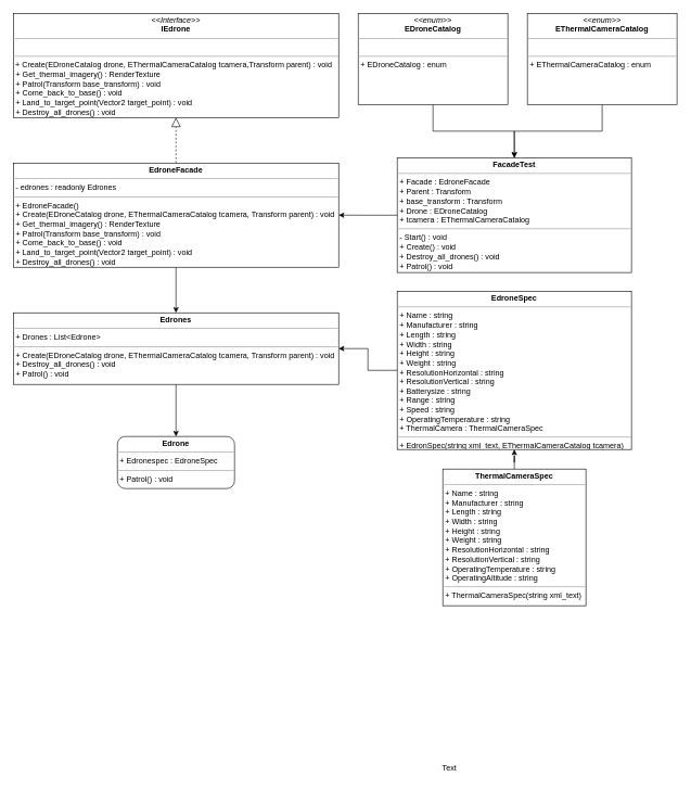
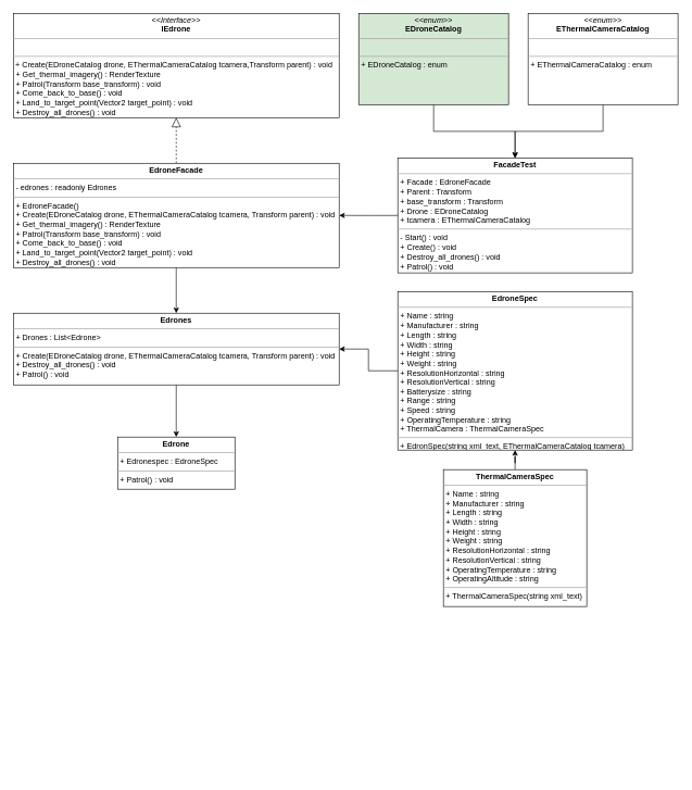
- <mxCell id="12" value="&lt;p style=&quot;margin: 0px ; margin-top: 4px ; text-align: center&quot;&gt;&lt;i&gt;&amp;lt;&amp;lt;enum&amp;gt;&amp;gt;&lt;/i&gt;&lt;br&gt;&lt;b&gt;EDroneCatalog&lt;/b&gt;&lt;br&gt;&lt;/p&gt;&lt;hr size=&quot;1&quot;&gt;&lt;p style=&quot;margin: 0px ; margin-left: 4px&quot;&gt;&lt;br&gt;&lt;/p&gt;&lt;hr size=&quot;1&quot;&gt;&lt;p style=&quot;margin: 0px ; margin-left: 4px&quot;&gt;+ EDroneCatalog : enum&lt;/p&gt;&lt;p style=&quot;margin: 0px ; margin-left: 4px&quot;&gt;&lt;br&gt;&lt;/p&gt;&lt;p style=&quot;margin: 0px ; margin-left: 4px&quot;&gt;&lt;br&gt;&lt;/p&gt;&lt;p style=&quot;margin: 0px ; margin-left: 4px&quot;&gt;&lt;br&gt;&lt;/p&gt;&lt;p style=&quot;margin: 0px ; margin-left: 4px&quot;&gt;&lt;br&gt;&lt;/p&gt;&lt;p style=&quot;margin: 0px ; margin-left: 4px&quot;&gt;&lt;br&gt;&lt;/p&gt;" style="verticalAlign=top;align=left;overflow=fill;fontSize=12;fontFamily=Helvetica;html=1;" vertex="1" parent="1"><mxGeometry x="550" width="230" height="140" as="geometry" y="20" /></mxCell>
+ <mxCell id="12" value="&lt;p style=&quot;margin: 0px ; margin-top: 4px ; text-align: center&quot;&gt;&lt;i&gt;&amp;lt;&amp;lt;enum&amp;gt;&amp;gt;&lt;/i&gt;&lt;br&gt;&lt;b&gt;EDroneCatalog&lt;/b&gt;&lt;br&gt;&lt;/p&gt;&lt;hr size=&quot;1&quot;&gt;&lt;p style=&quot;margin: 0px ; margin-left: 4px&quot;&gt;&lt;br&gt;&lt;/p&gt;&lt;hr size=&quot;1&quot;&gt;&lt;p style=&quot;margin: 0px ; margin-left: 4px&quot;&gt;+ EDroneCatalog : enum&lt;/p&gt;&lt;p style=&quot;margin: 0px ; margin-left: 4px&quot;&gt;&lt;br&gt;&lt;/p&gt;&lt;p style=&quot;margin: 0px ; margin-left: 4px&quot;&gt;&lt;br&gt;&lt;/p&gt;&lt;p style=&quot;margin: 0px ; margin-left: 4px&quot;&gt;&lt;br&gt;&lt;/p&gt;&lt;p style=&quot;margin: 0px ; margin-left: 4px&quot;&gt;&lt;br&gt;&lt;/p&gt;&lt;p style=&quot;margin: 0px ; margin-left: 4px&quot;&gt;&lt;br&gt;&lt;/p&gt;" style="verticalAlign=top;align=left;overflow=fill;fontSize=12;fontFamily=Helvetica;html=1;fillColor=#d5e8d4;" vertex="1" parent="1"><mxGeometry x="550" width="230" height="140" as="geometry" y="20" /></mxCell>
- <mxCell id="15" value="&lt;p style=&quot;margin: 0px ; margin-top: 4px ; text-align: center&quot;&gt;&lt;b&gt;Edrone&lt;/b&gt;&lt;/p&gt;&lt;hr size=&quot;1&quot;&gt;&lt;p style=&quot;margin: 0px ; margin-left: 4px&quot;&gt;&lt;span&gt;+ Edronespec : EdroneSpec&lt;/span&gt;&lt;br&gt;&lt;/p&gt;&lt;hr size=&quot;1&quot;&gt;&lt;p style=&quot;margin: 0px ; margin-left: 4px&quot;&gt;+ Patrol() : void&lt;/p&gt;&lt;p style=&quot;margin: 0px ; margin-left: 4px&quot;&gt;&lt;br&gt;&lt;/p&gt;&lt;p style=&quot;margin: 0px ; margin-left: 4px&quot;&gt;&lt;br&gt;&lt;/p&gt;&lt;p style=&quot;margin: 0px ; margin-left: 4px&quot;&gt;&lt;br&gt;&lt;/p&gt;&lt;p style=&quot;margin: 0px ; margin-left: 4px&quot;&gt;&lt;br&gt;&lt;/p&gt;" style="verticalAlign=top;align=left;overflow=fill;fontSize=12;fontFamily=Helvetica;html=1;rounded=1;" vertex="1" parent="1"><mxGeometry x="180" y="670" width="180" height="80" as="geometry" /></mxCell>
+ <mxCell id="15" value="&lt;p style=&quot;margin: 0px ; margin-top: 4px ; text-align: center&quot;&gt;&lt;b&gt;Edrone&lt;/b&gt;&lt;/p&gt;&lt;hr size=&quot;1&quot;&gt;&lt;p style=&quot;margin: 0px ; margin-left: 4px&quot;&gt;&lt;span&gt;+ Edronespec : EdroneSpec&lt;/span&gt;&lt;br&gt;&lt;/p&gt;&lt;hr size=&quot;1&quot;&gt;&lt;p style=&quot;margin: 0px ; margin-left: 4px&quot;&gt;+ Patrol() : void&lt;/p&gt;&lt;p style=&quot;margin: 0px ; margin-left: 4px&quot;&gt;&lt;br&gt;&lt;/p&gt;&lt;p style=&quot;margin: 0px ; margin-left: 4px&quot;&gt;&lt;br&gt;&lt;/p&gt;&lt;p style=&quot;margin: 0px ; margin-left: 4px&quot;&gt;&lt;br&gt;&lt;/p&gt;&lt;p style=&quot;margin: 0px ; margin-left: 4px&quot;&gt;&lt;br&gt;&lt;/p&gt;" style="verticalAlign=top;align=left;overflow=fill;fontSize=12;fontFamily=Helvetica;html=1;" vertex="1" parent="1"><mxGeometry x="180" y="670" width="180" height="80" as="geometry" /></mxCell>
- <mxCell id="8" value="Text" style="text;html=1;align=center;verticalAlign=middle;resizable=0;points=[];autosize=1;" vertex="1" parent="1"><mxGeometry x="670" y="1170" width="40" height="20" as="geometry" /></mxCell>
